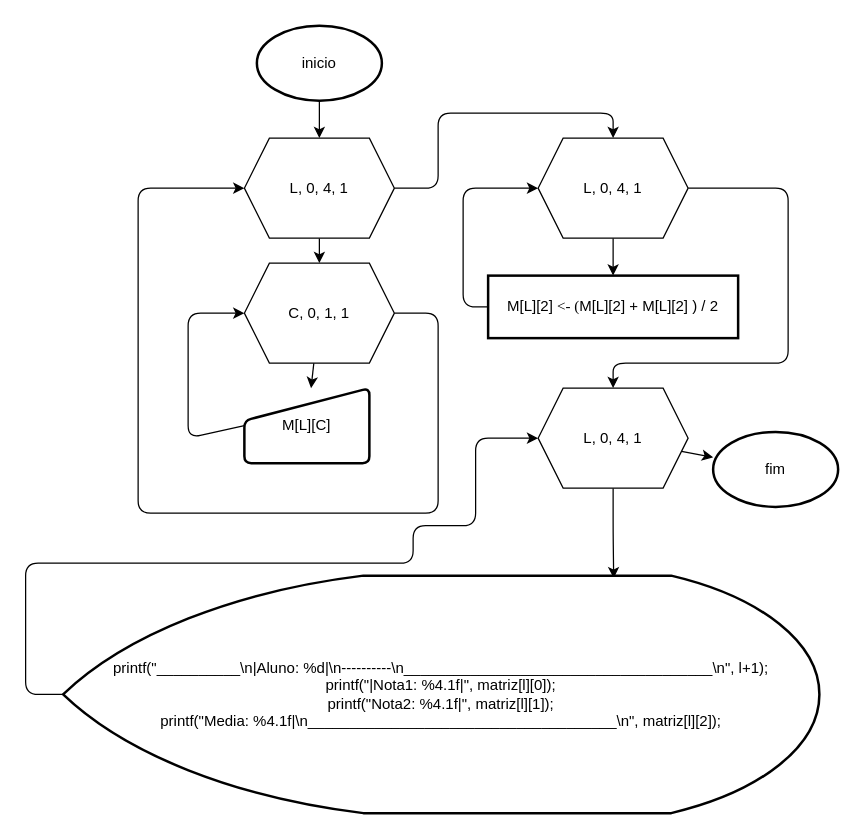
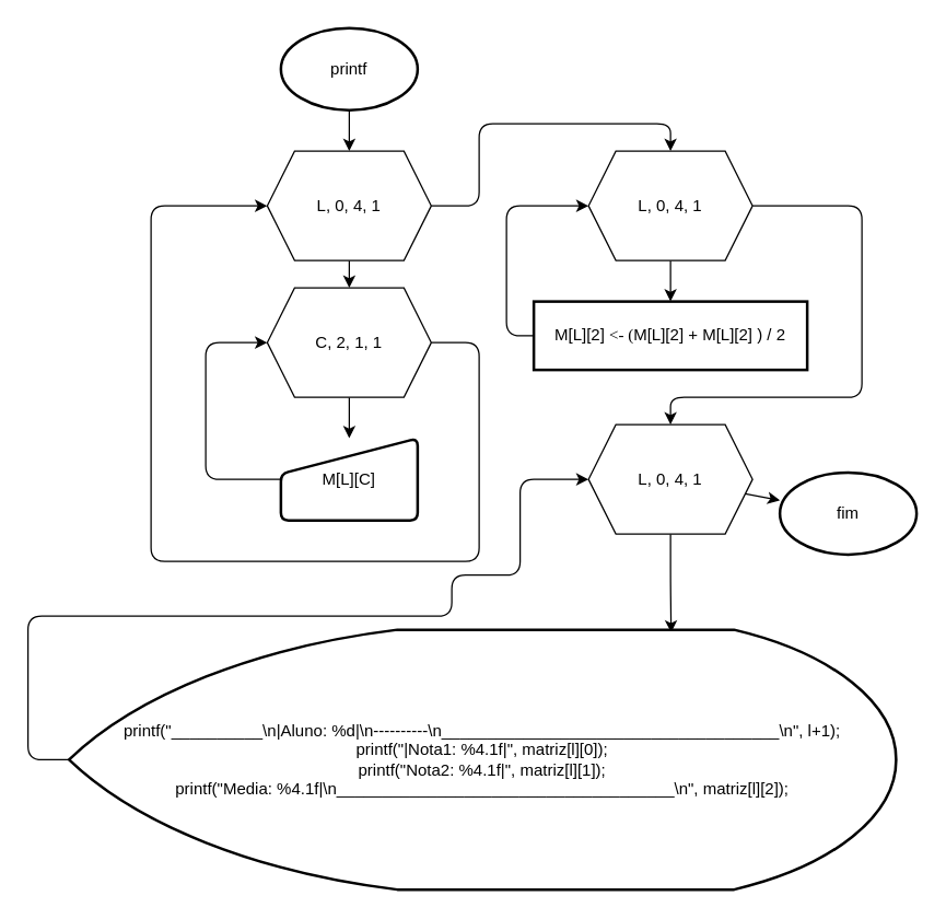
- <mxCell id="3" value="inicio" style="strokeWidth=2;html=1;shape=mxgraph.flowchart.start_1;whiteSpace=wrap;" parent="1" vertex="1"><mxGeometry x="205" y="20" width="100" height="60" as="geometry" /></mxCell>
+ <mxCell id="3" value="printf" style="strokeWidth=2;html=1;shape=mxgraph.flowchart.start_1;whiteSpace=wrap;" parent="1" vertex="1"><mxGeometry x="205" y="20" width="100" height="60" as="geometry" /></mxCell>
- <mxCell id="9" value="C, 0, 1, 1" style="shape=hexagon;perimeter=hexagonPerimeter2;whiteSpace=wrap;html=1;fixedSize=1;" parent="1" vertex="1"><mxGeometry x="195" y="210" width="120" height="80" as="geometry" /></mxCell>
+ <mxCell id="9" value="C, 2, 1, 1" style="shape=hexagon;perimeter=hexagonPerimeter2;whiteSpace=wrap;html=1;fixedSize=1;" parent="1" vertex="1"><mxGeometry x="195" y="210" width="120" height="80" as="geometry" /></mxCell>
- <mxCell id="11" value="M[L][C]" style="html=1;strokeWidth=2;shape=manualInput;whiteSpace=wrap;rounded=1;size=26;arcSize=11;" parent="1" vertex="1"><mxGeometry x="195" y="310" width="100" height="60" as="geometry" /></mxCell>
+ <mxCell id="11" value="M[L][C]" style="html=1;strokeWidth=2;shape=manualInput;whiteSpace=wrap;rounded=1;size=26;arcSize=11;" parent="1" vertex="1"><mxGeometry x="205" y="320" width="100" height="60" as="geometry" /></mxCell>
